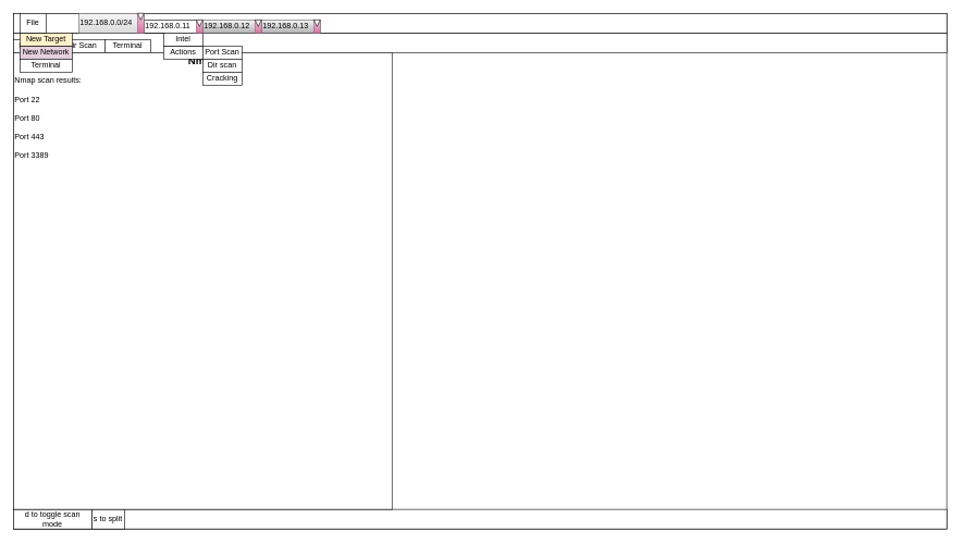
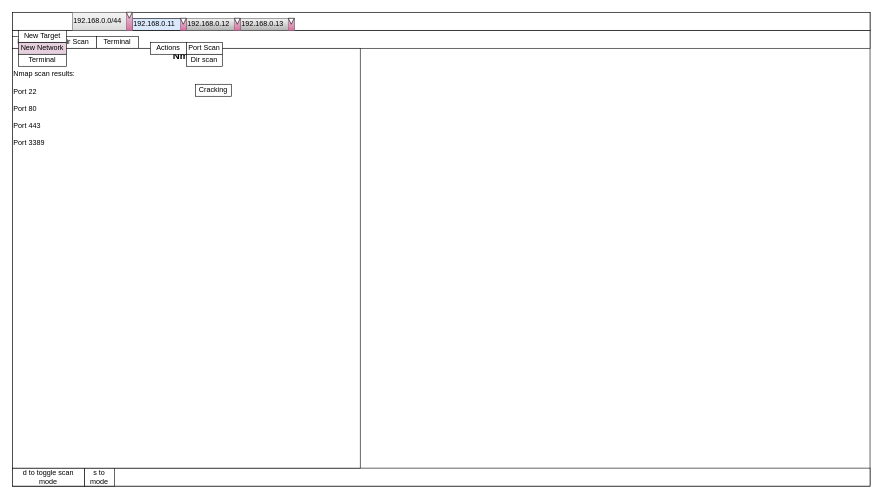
- <mxCell id="23" value="File" style="rounded=0;whiteSpace=wrap;html=1;" vertex="1" parent="1"><mxGeometry x="30" y="20" width="40" height="30" as="geometry" /></mxCell>
- <mxCell id="14" value="192.168.0.0/24" style="rounded=0;whiteSpace=wrap;html=1;align=left;fillColor=#f5f5f5;gradientColor=#DBDBDB;strokeColor=#666666;" vertex="1" parent="1"><mxGeometry x="120" y="20" width="100" height="30" as="geometry" /></mxCell>
+ <mxCell id="14" value="192.168.0.0/44" style="rounded=0;whiteSpace=wrap;html=1;align=left;fillColor=#f5f5f5;gradientColor=#DBDBDB;strokeColor=#666666;" vertex="1" parent="1"><mxGeometry x="120" y="20" width="100" height="30" as="geometry" /></mxCell>
- <mxCell id="11" value="192.168.0.11" style="rounded=0;whiteSpace=wrap;html=1;align=left;" vertex="1" parent="1"><mxGeometry x="220" y="30" width="90" height="20" as="geometry" /></mxCell>
+ <mxCell id="11" value="192.168.0.11" style="rounded=0;whiteSpace=wrap;html=1;align=left;fillColor=#dae8fc;" vertex="1" parent="1"><mxGeometry x="220" y="30" width="90" height="20" as="geometry" /></mxCell>
- <mxCell id="17" value="New Target" style="rounded=0;whiteSpace=wrap;html=1;fillColor=#fff2cc;" vertex="1" parent="1"><mxGeometry x="30" y="50" width="80" height="20" as="geometry" /></mxCell>
+ <mxCell id="17" value="New Target" style="rounded=0;whiteSpace=wrap;html=1;" vertex="1" parent="1"><mxGeometry x="30" y="50" width="80" height="20" as="geometry" /></mxCell>
- <mxCell id="19" value="Intel" style="rounded=0;whiteSpace=wrap;html=1;" vertex="1" parent="1"><mxGeometry x="250" y="50" width="60" height="20" as="geometry" /></mxCell>
- <mxCell id="22" value="Cracking" style="rounded=0;whiteSpace=wrap;html=1;" vertex="1" parent="1"><mxGeometry y="110" width="60" height="20" as="geometry" x="310" /></mxCell>
+ <mxCell id="22" value="Cracking" style="rounded=0;whiteSpace=wrap;html=1;" vertex="1" parent="1"><mxGeometry x="325" y="140" width="60" height="20" as="geometry" /></mxCell>
- <mxCell id="9" value="s to split" style="rounded=0;whiteSpace=wrap;html=1;" vertex="1" parent="1"><mxGeometry x="140" y="780" width="50" height="30" as="geometry" /></mxCell>
+ <mxCell id="9" value="s to mode" style="rounded=0;whiteSpace=wrap;html=1;" vertex="1" parent="1"><mxGeometry x="140" y="780" width="50" height="30" as="geometry" /></mxCell>
